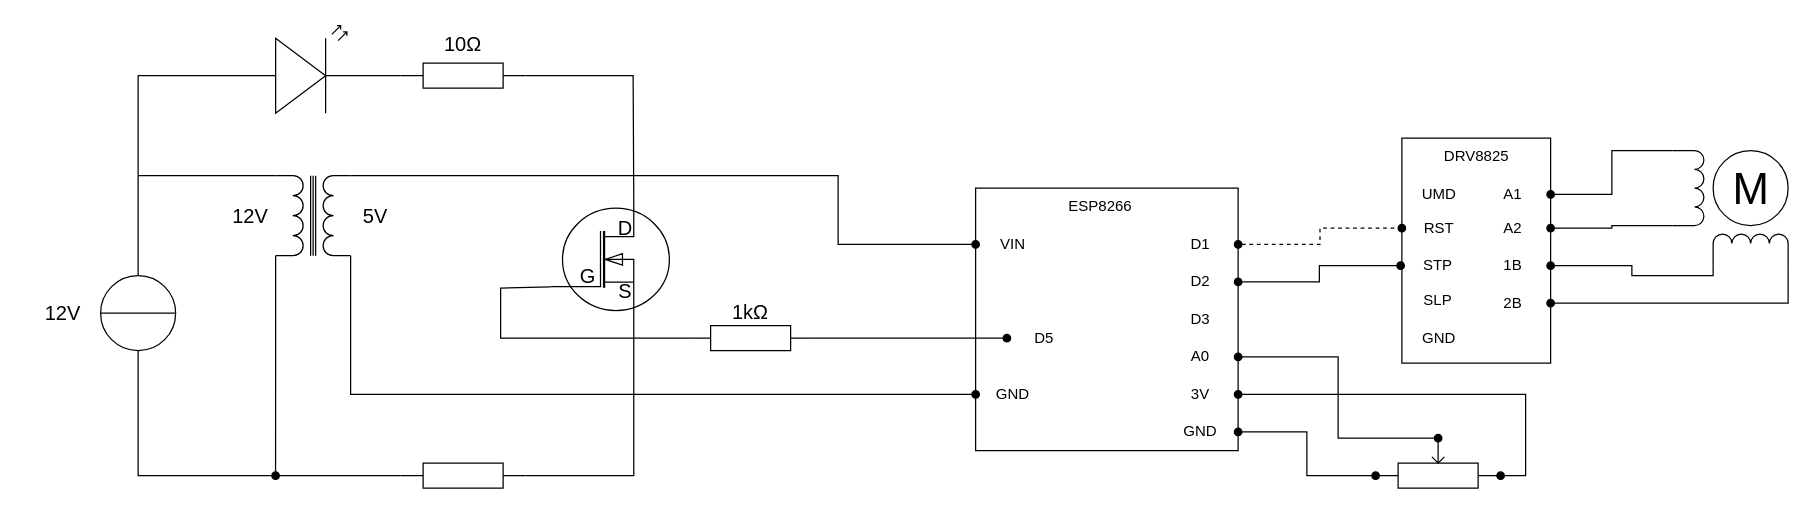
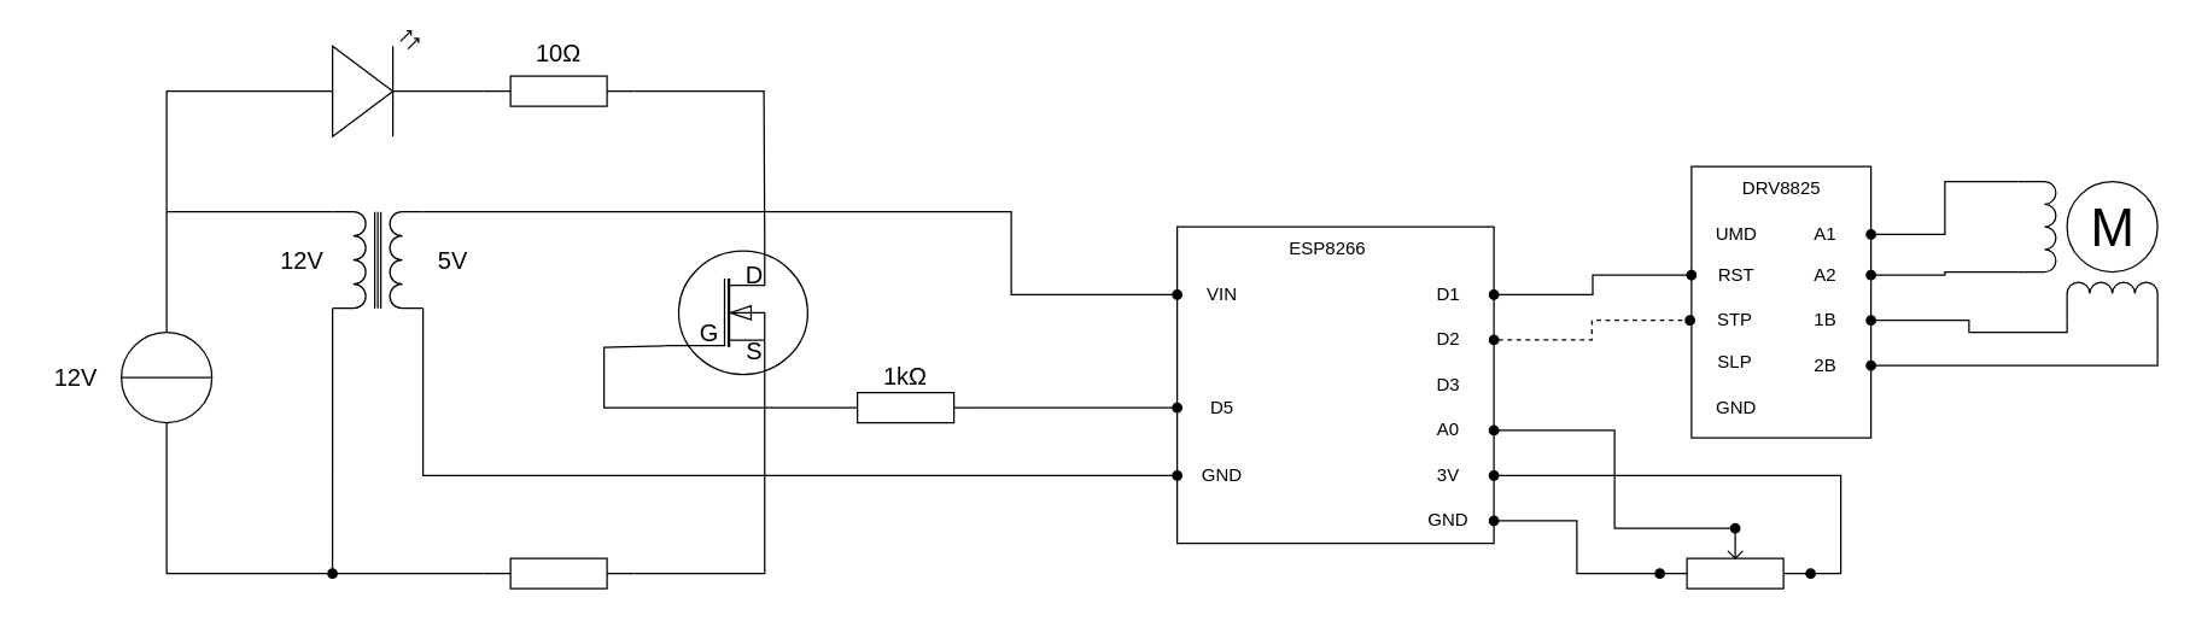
- <mxCell id="37" style="edgeStyle=orthogonalEdgeStyle;rounded=0;orthogonalLoop=1;jettySize=auto;html=1;exitX=1;exitY=0.5;exitDx=0;exitDy=0;entryX=0;entryY=0.5;entryDx=0;entryDy=0;fontSize=16;startArrow=oval;startFill=1;endArrow=oval;endFill=1;dashed=1;" edge="1" parent="1" source="38" target="60"><mxGeometry relative="1" as="geometry" /></mxCell>
+ <mxCell id="37" style="edgeStyle=orthogonalEdgeStyle;rounded=0;orthogonalLoop=1;jettySize=auto;html=1;exitX=1;exitY=0.5;exitDx=0;exitDy=0;entryX=0;entryY=0.5;entryDx=0;entryDy=0;fontSize=16;startArrow=oval;startFill=1;endArrow=oval;endFill=1;" edge="1" parent="1" source="38" target="60"><mxGeometry relative="1" as="geometry" /></mxCell>
- <mxCell id="39" style="edgeStyle=orthogonalEdgeStyle;rounded=0;orthogonalLoop=1;jettySize=auto;html=1;exitX=1;exitY=0.5;exitDx=0;exitDy=0;entryX=0;entryY=0.5;entryDx=0;entryDy=0;fontSize=16;startArrow=oval;startFill=1;endArrow=oval;endFill=1;" edge="1" parent="1" source="40" target="61"><mxGeometry relative="1" as="geometry" /></mxCell>
+ <mxCell id="39" style="edgeStyle=orthogonalEdgeStyle;rounded=0;orthogonalLoop=1;jettySize=auto;html=1;exitX=1;exitY=0.5;exitDx=0;exitDy=0;entryX=0;entryY=0.5;entryDx=0;entryDy=0;fontSize=16;startArrow=oval;startFill=1;endArrow=oval;endFill=1;dashed=1;" edge="1" parent="1" source="40" target="61"><mxGeometry relative="1" as="geometry" /></mxCell>
- <mxCell id="27" value="D5" style="text;html=1;strokeColor=none;fillColor=none;align=center;verticalAlign=middle;whiteSpace=wrap;rounded=0;" vertex="1" parent="1"><mxGeometry x="805" y="255" width="60" height="30" as="geometry" /></mxCell>
+ <mxCell id="27" value="D5" style="text;html=1;strokeColor=none;fillColor=none;align=center;verticalAlign=middle;whiteSpace=wrap;rounded=0;" vertex="1" parent="1"><mxGeometry x="780" y="255" width="60" height="30" as="geometry" /></mxCell>
